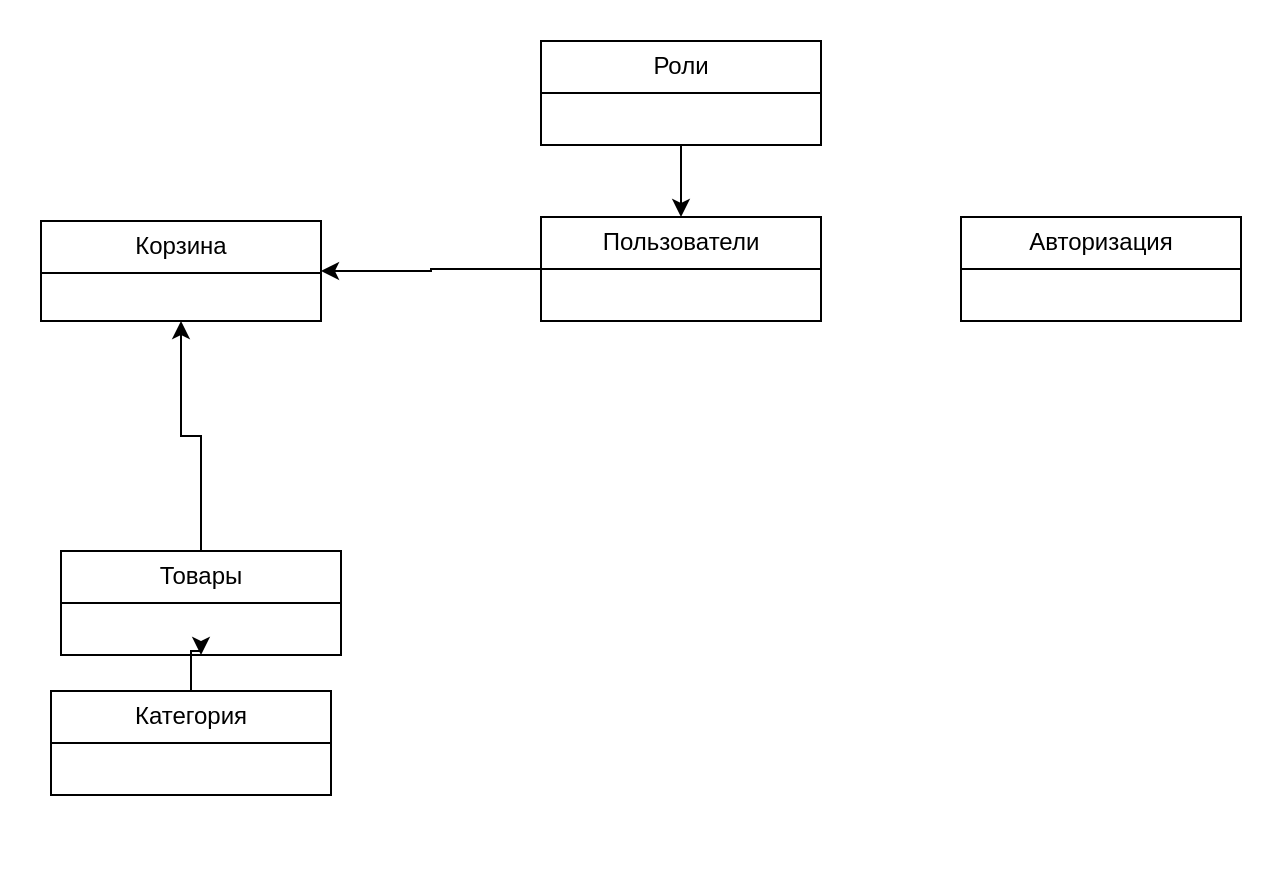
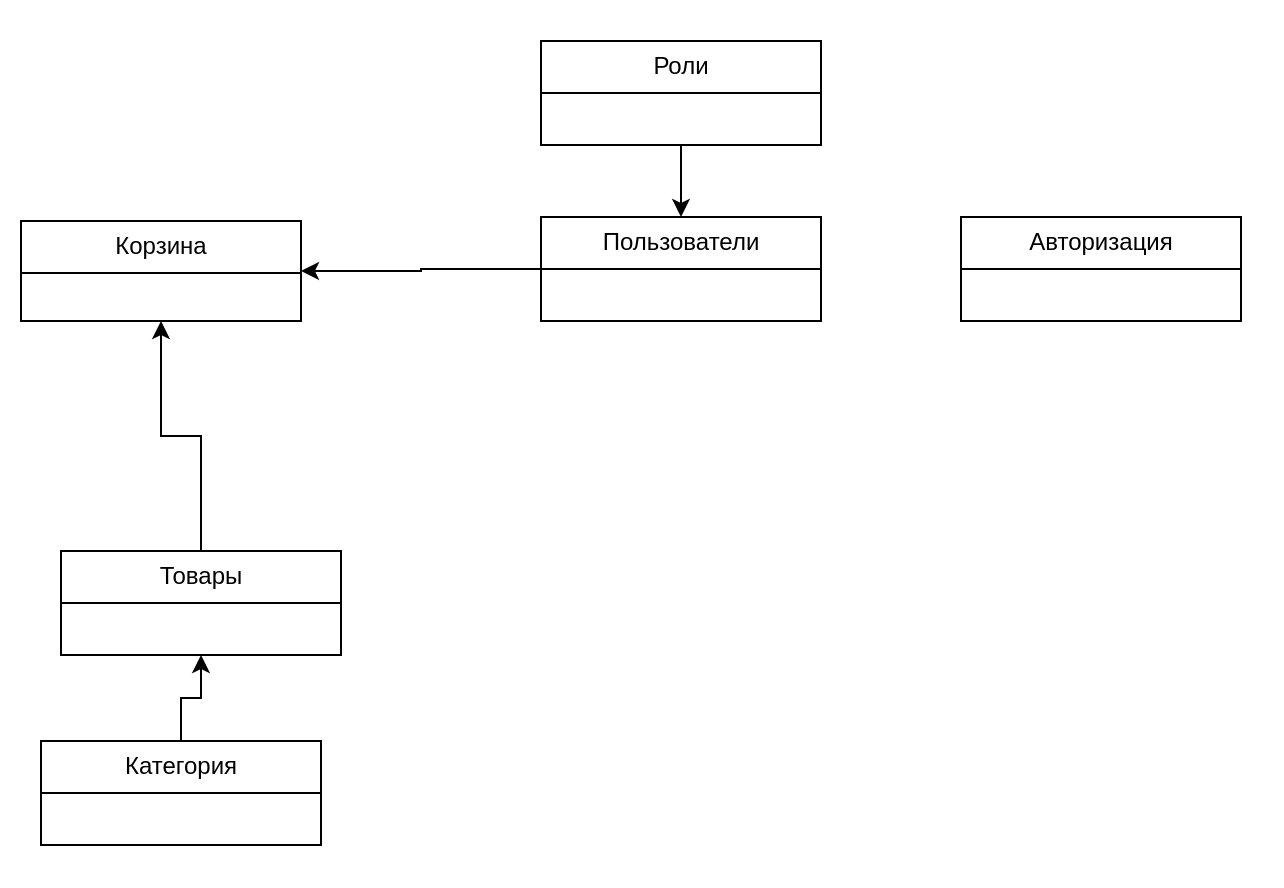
- <mxCell id="8" value="Корзина" style="swimlane;fontStyle=0;childLayout=stackLayout;horizontal=1;startSize=26;fillColor=none;horizontalStack=0;resizeParent=1;resizeParentMax=0;resizeLast=0;collapsible=1;marginBottom=0;html=1;" vertex="1" parent="1"><mxGeometry x="20" y="110" width="140" height="50" as="geometry" /></mxCell>
+ <mxCell id="8" value="Корзина" style="swimlane;fontStyle=0;childLayout=stackLayout;horizontal=1;startSize=26;fillColor=none;horizontalStack=0;resizeParent=1;resizeParentMax=0;resizeLast=0;collapsible=1;marginBottom=0;html=1;" vertex="1" parent="1"><mxGeometry x="10" y="110" width="140" height="50" as="geometry" /></mxCell>
- <mxCell id="11" value="Категория" style="swimlane;fontStyle=0;childLayout=stackLayout;horizontal=1;startSize=26;fillColor=none;horizontalStack=0;resizeParent=1;resizeParentMax=0;resizeLast=0;collapsible=1;marginBottom=0;html=1;" vertex="1" parent="1"><mxGeometry x="25" y="345" width="140" height="52" as="geometry" /></mxCell>
+ <mxCell id="11" value="Категория" style="swimlane;fontStyle=0;childLayout=stackLayout;horizontal=1;startSize=26;fillColor=none;horizontalStack=0;resizeParent=1;resizeParentMax=0;resizeLast=0;collapsible=1;marginBottom=0;html=1;" vertex="1" parent="1"><mxGeometry x="20" y="370" width="140" height="52" as="geometry" /></mxCell>
